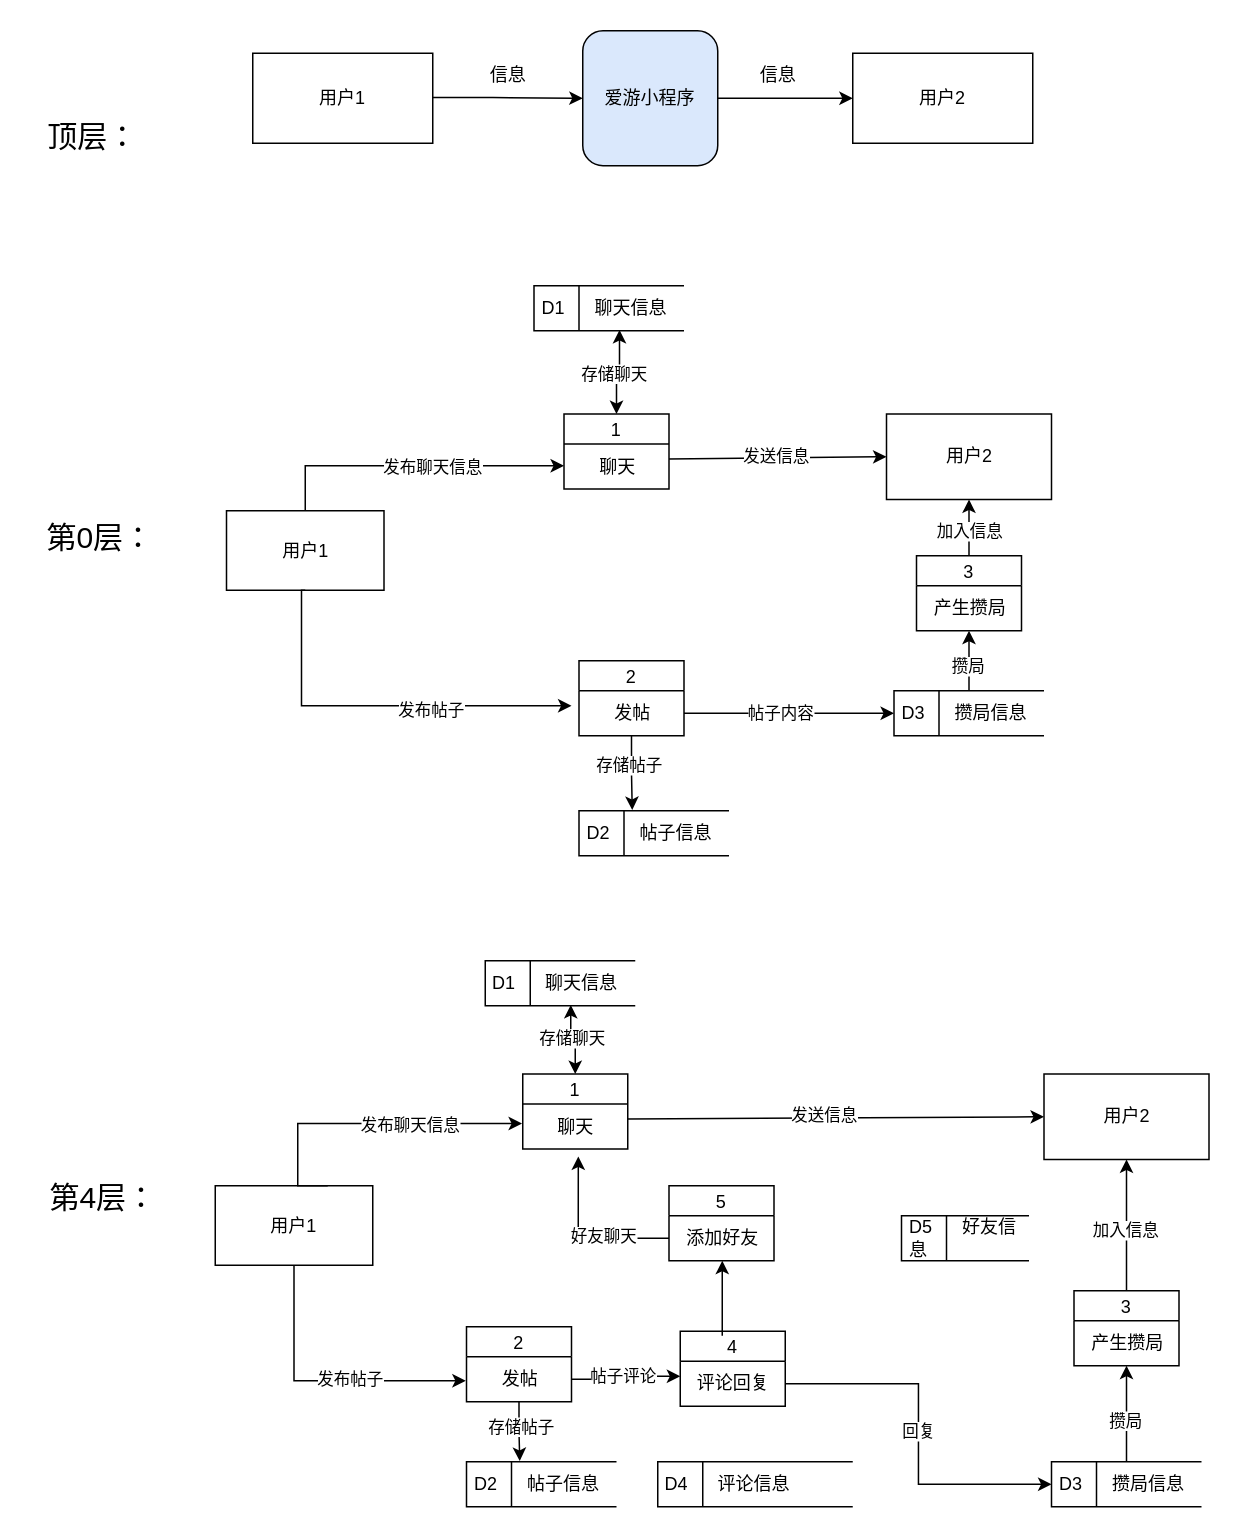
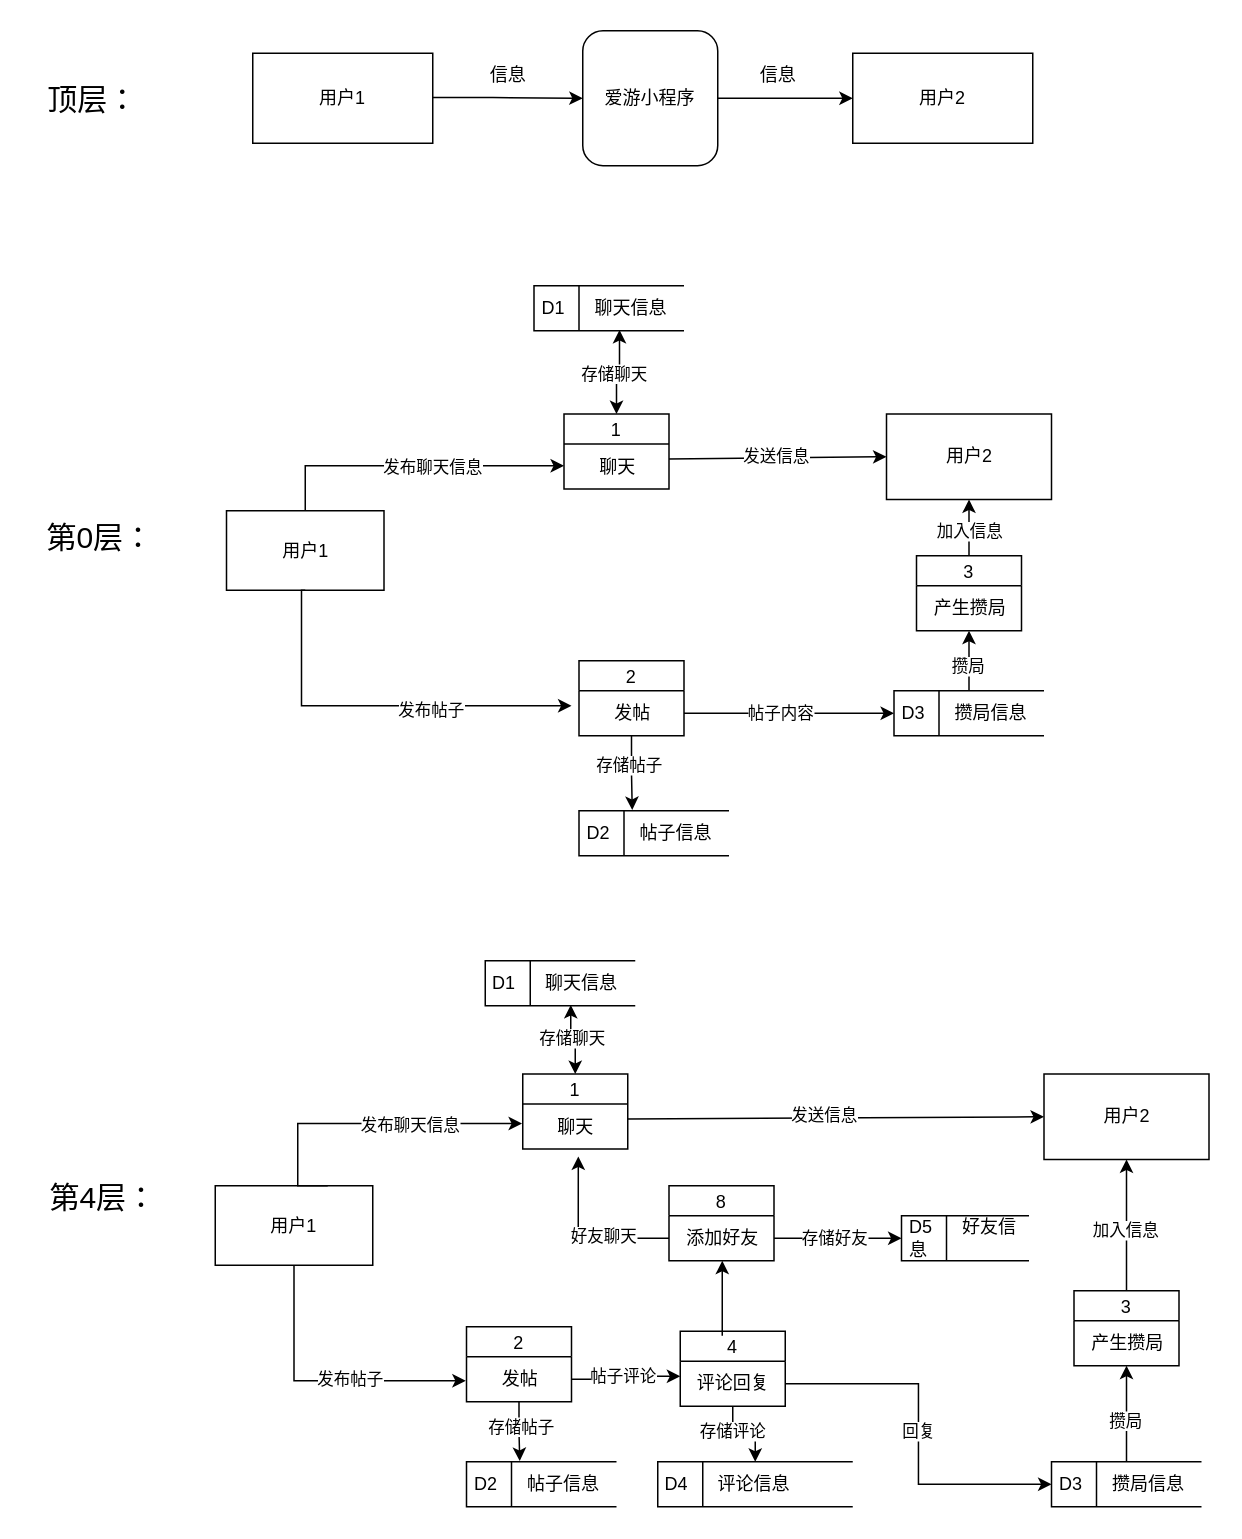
- <mxCell id="3" value="爱游小程序" style="rounded=1;whiteSpace=wrap;html=1;fillColor=#dae8fc;" vertex="1" parent="1"><mxGeometry x="388" y="20" width="90" height="90" as="geometry" /></mxCell>
+ <mxCell id="3" value="爱游小程序" style="rounded=1;whiteSpace=wrap;html=1;" vertex="1" parent="1"><mxGeometry x="388" y="20" width="90" height="90" as="geometry" /></mxCell>
- <mxCell id="7" value="&lt;font style=&quot;font-size: 20px;&quot;&gt;顶层：&lt;/font&gt;" style="text;html=1;align=center;verticalAlign=middle;resizable=0;points=[];autosize=1;strokeColor=none;fillColor=none;" vertex="1" parent="1"><mxGeometry x="20.5" y="70" width="80" height="40" as="geometry" /></mxCell>
+ <mxCell id="7" value="&lt;font style=&quot;font-size: 20px;&quot;&gt;顶层：&lt;/font&gt;" style="text;html=1;align=center;verticalAlign=middle;resizable=0;points=[];autosize=1;strokeColor=none;fillColor=none;" vertex="1" parent="1"><mxGeometry x="20.5" y="45" width="80" height="40" as="geometry" /></mxCell>
- <mxCell id="63" value="5" style="swimlane;fontStyle=0;childLayout=stackLayout;horizontal=1;startSize=20;fillColor=#ffffff;horizontalStack=0;resizeParent=1;resizeParentMax=0;resizeLast=0;collapsible=0;marginBottom=0;swimlaneFillColor=#ffffff;" vertex="1" parent="1"><mxGeometry x="445.5" y="790" width="70" height="50" as="geometry" /></mxCell>
+ <mxCell id="63" value="8" style="swimlane;fontStyle=0;childLayout=stackLayout;horizontal=1;startSize=20;fillColor=#ffffff;horizontalStack=0;resizeParent=1;resizeParentMax=0;resizeLast=0;collapsible=0;marginBottom=0;swimlaneFillColor=#ffffff;" vertex="1" parent="1"><mxGeometry x="445.5" y="790" width="70" height="50" as="geometry" /></mxCell>
+ <mxCell id="70" style="edgeStyle=orthogonalEdgeStyle;rounded=0;orthogonalLoop=1;jettySize=auto;html=1;" edge="1" parent="1" source="64" target="65"><mxGeometry relative="1" as="geometry" /></mxCell>
+ <mxCell id="71" value="存储好友" style="edgeLabel;html=1;align=center;verticalAlign=middle;resizable=0;points=[];" vertex="1" connectable="0" parent="70"><mxGeometry x="-0.054" y="1" relative="1" as="geometry"><mxPoint as="offset" /></mxGeometry></mxCell>
+ <mxCell id="74" style="edgeStyle=orthogonalEdgeStyle;rounded=0;orthogonalLoop=1;jettySize=auto;html=1;" edge="1" parent="1" source="61" target="62"><mxGeometry relative="1" as="geometry" /></mxCell>
+ <mxCell id="75" value="存储评论" style="edgeLabel;html=1;align=center;verticalAlign=middle;resizable=0;points=[];" vertex="1" connectable="0" parent="74"><mxGeometry x="-0.395" y="-1" relative="1" as="geometry"><mxPoint as="offset" /></mxGeometry></mxCell>
